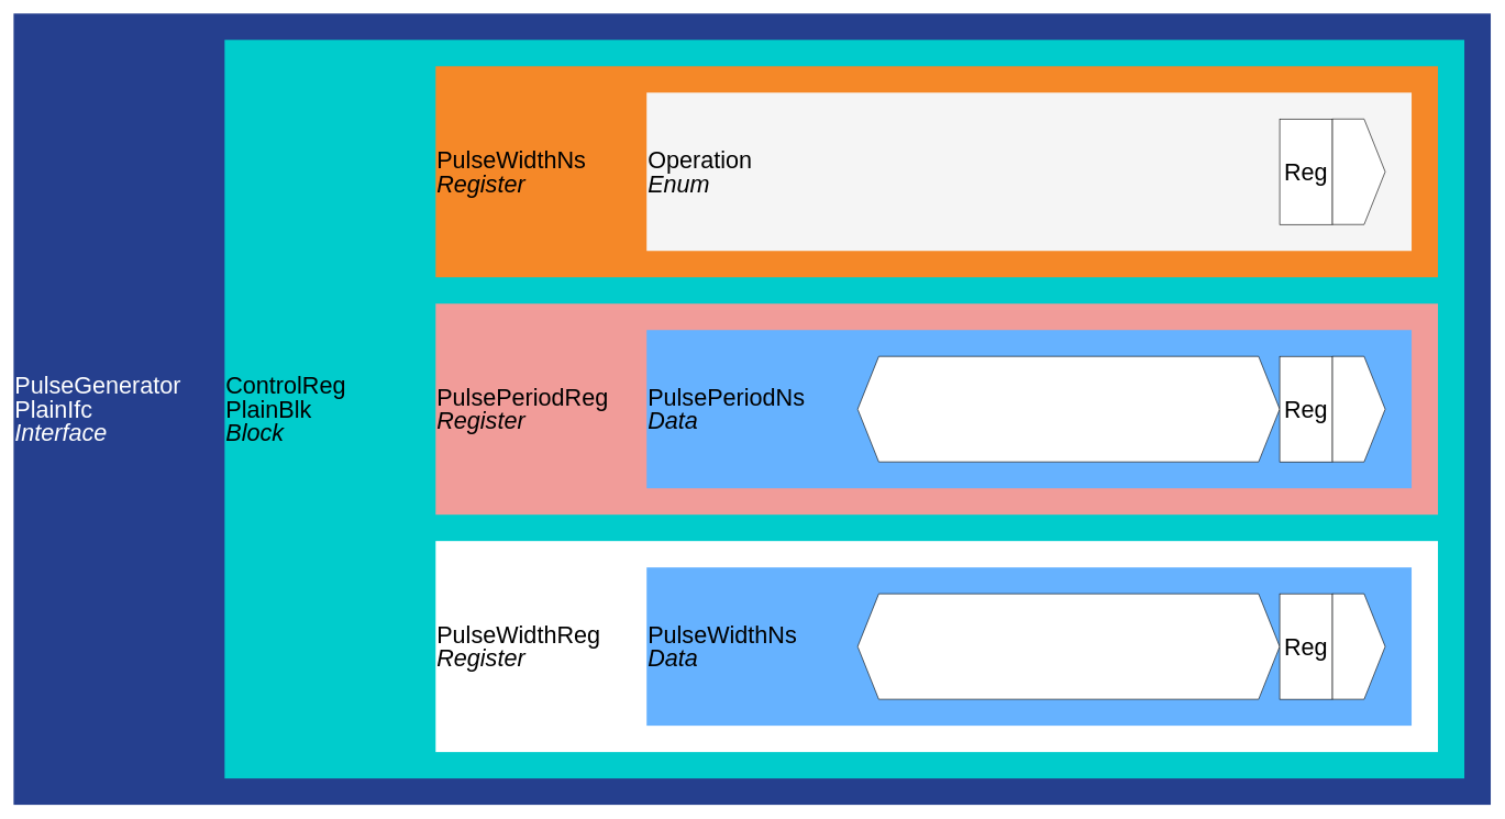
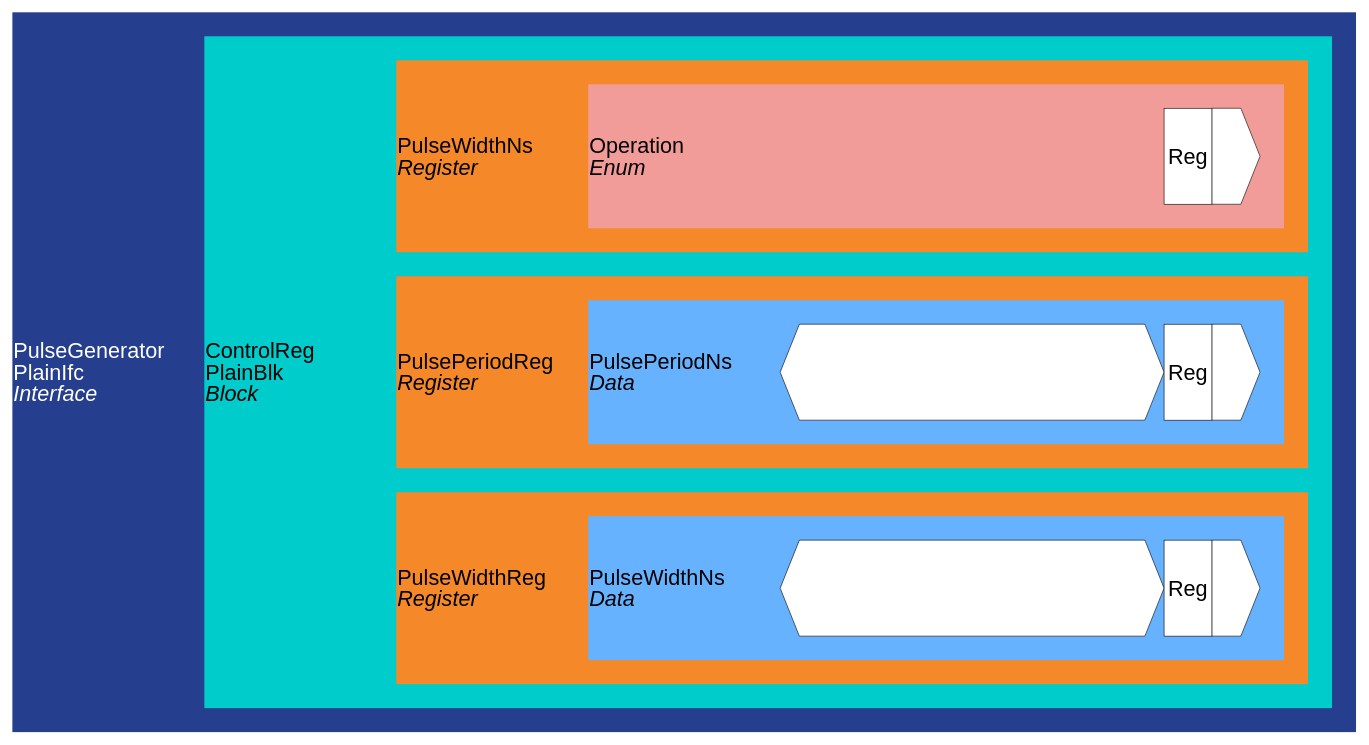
- <mxCell id="6" parent="2" style="rounded=0;whiteSpace=wrap;html=1;fillColor=#f5f5f5;fontSize=36.0;fontColor=#000000;align=left;strokeColor=none;" value="&lt;p style=&quot;line-height: 100%;&quot;&gt;Operation&lt;br&gt;&lt;i&gt;Enum&lt;/i&gt;&lt;/p&gt;" vertex="1"><mxGeometry as="geometry" height="240.0" width="1160.0" x="980" y="140" /></mxCell>
+ <mxCell id="6" parent="2" style="rounded=0;whiteSpace=wrap;html=1;fillColor=#F19C99;fontSize=36.0;fontColor=#000000;align=left;strokeColor=none" value="&lt;p style=&quot;line-height: 100%;&quot;&gt;Operation&lt;br&gt;&lt;i&gt;Enum&lt;/i&gt;&lt;/p&gt;" vertex="1"><mxGeometry as="geometry" height="240.0" width="1160.0" x="980" y="140" /></mxCell>
- <mxCell id="9" parent="2" style="rounded=0;whiteSpace=wrap;html=1;fillColor=#f19c99;fontSize=36.0;fontColor=#000000;align=left;strokeColor=none;" value="&lt;p style=&quot;line-height: 100%;&quot;&gt;PulsePeriodReg&lt;br&gt;&lt;i&gt;Register&lt;/i&gt;&lt;/p&gt;" vertex="1"><mxGeometry as="geometry" height="320.0" width="1520.0" x="660" y="460" /></mxCell>
+ <mxCell id="9" parent="2" style="rounded=0;whiteSpace=wrap;html=1;fillColor=#F58828;fontSize=36.0;fontColor=#000000;align=left;strokeColor=none" value="&lt;p style=&quot;line-height: 100%;&quot;&gt;PulsePeriodReg&lt;br&gt;&lt;i&gt;Register&lt;/i&gt;&lt;/p&gt;" vertex="1"><mxGeometry as="geometry" height="320.0" width="1520.0" x="660" y="460" /></mxCell>
- <mxCell id="14" parent="2" style="rounded=0;whiteSpace=wrap;html=1;fillColor=#ffffff;fontSize=36.0;fontColor=#000000;align=left;strokeColor=none;" value="&lt;p style=&quot;line-height: 100%;&quot;&gt;PulseWidthReg&lt;br&gt;&lt;i&gt;Register&lt;/i&gt;&lt;/p&gt;" vertex="1"><mxGeometry as="geometry" height="320.0" width="1520.0" x="660" y="820" /></mxCell>
+ <mxCell id="14" parent="2" style="rounded=0;whiteSpace=wrap;html=1;fillColor=#F58828;fontSize=36.0;fontColor=#000000;align=left;strokeColor=none" value="&lt;p style=&quot;line-height: 100%;&quot;&gt;PulseWidthReg&lt;br&gt;&lt;i&gt;Register&lt;/i&gt;&lt;/p&gt;" vertex="1"><mxGeometry as="geometry" height="320.0" width="1520.0" x="660" y="820" /></mxCell>
